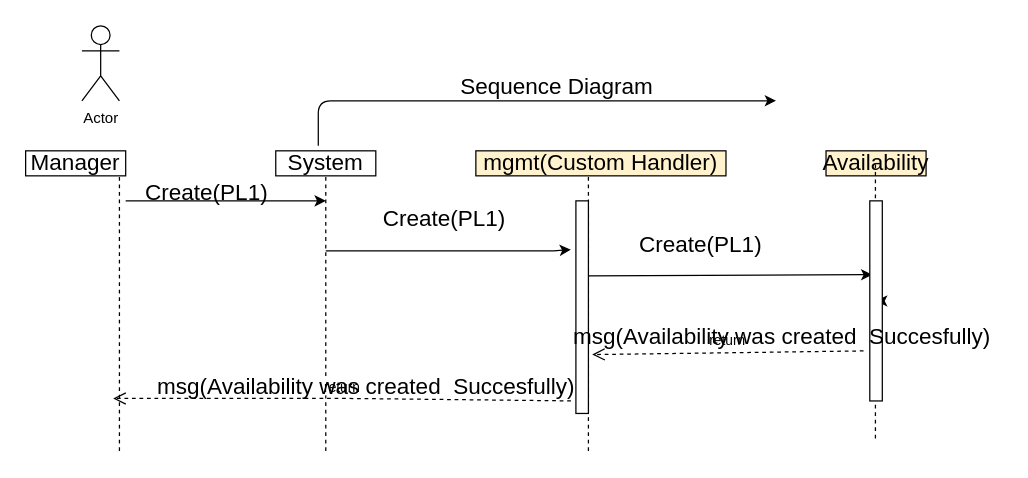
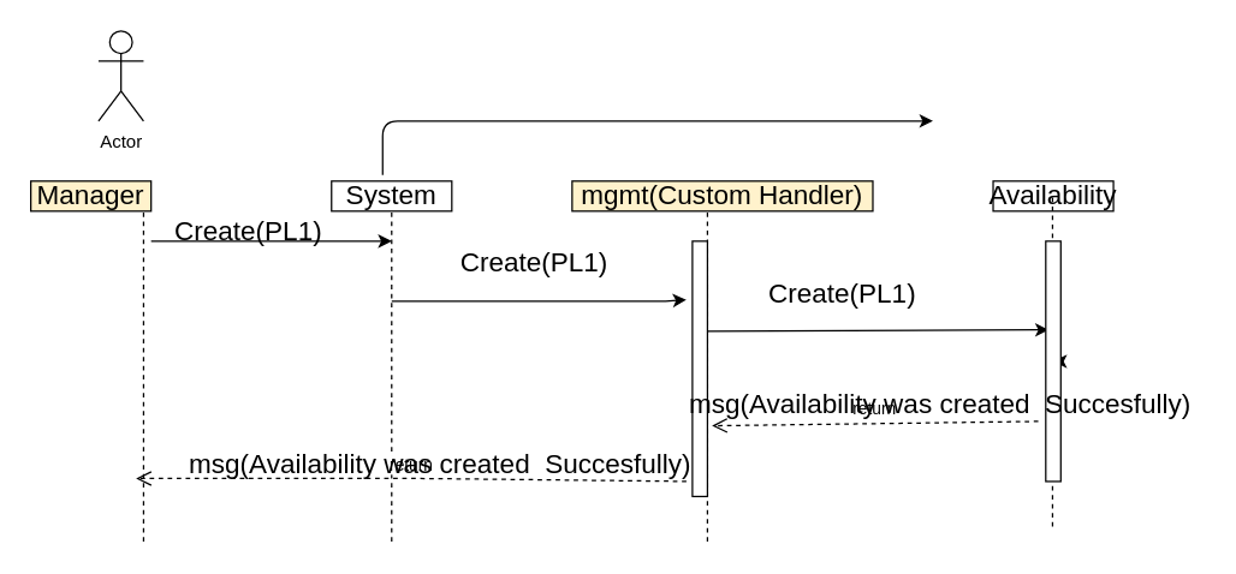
- <mxCell id="23" value="&lt;br&gt;&lt;br&gt;&lt;span style=&quot;font-family: &amp;#34;helvetica&amp;#34; ; font-size: 18px&quot;&gt;Sequence Diagram&lt;/span&gt;" style="text;html=1;strokeColor=none;fillColor=none;align=center;verticalAlign=middle;whiteSpace=wrap;rounded=0;" parent="1" vertex="1"><mxGeometry x="360" y="30" width="170" height="50" as="geometry" /></mxCell>
- <mxCell id="3" value="&lt;font style=&quot;font-size: 18px&quot;&gt;Manager&lt;/font&gt;" style="rounded=0;whiteSpace=wrap;html=1;" parent="1" vertex="1"><mxGeometry x="20" y="120" width="80" height="20" as="geometry" /></mxCell>
+ <mxCell id="3" value="&lt;font style=&quot;font-size: 18px&quot;&gt;Manager&lt;/font&gt;" style="rounded=0;whiteSpace=wrap;html=1;fillColor=#fff2cc;" parent="1" vertex="1"><mxGeometry x="20" y="120" width="80" height="20" as="geometry" /></mxCell>
- <mxCell id="6" value="&lt;span style=&quot;font-size: 18px&quot;&gt;Availability&lt;/span&gt;" style="rounded=0;whiteSpace=wrap;html=1;fillColor=#fff2cc;" parent="1" vertex="1"><mxGeometry x="660" y="120" width="80" height="20" as="geometry" /></mxCell>
+ <mxCell id="6" value="&lt;span style=&quot;font-size: 18px&quot;&gt;Availability&lt;/span&gt;" style="rounded=0;whiteSpace=wrap;html=1;" parent="1" vertex="1"><mxGeometry x="660" y="120" width="80" height="20" as="geometry" /></mxCell>
